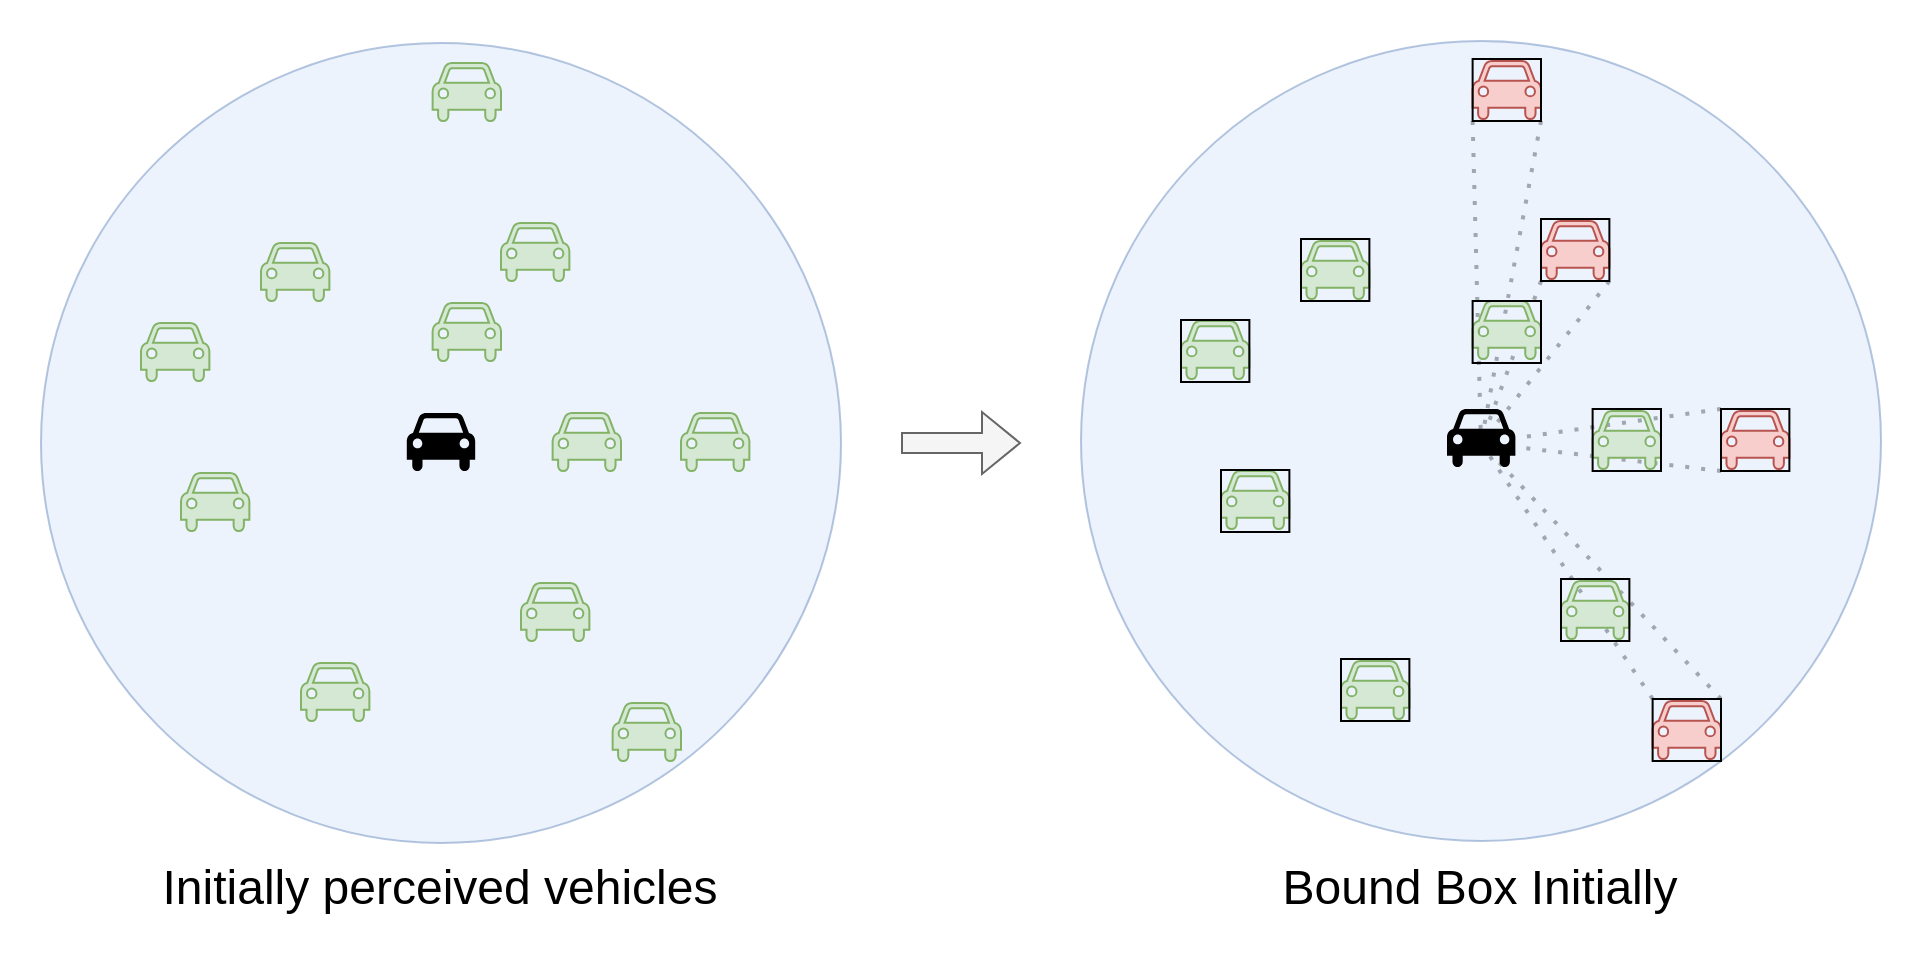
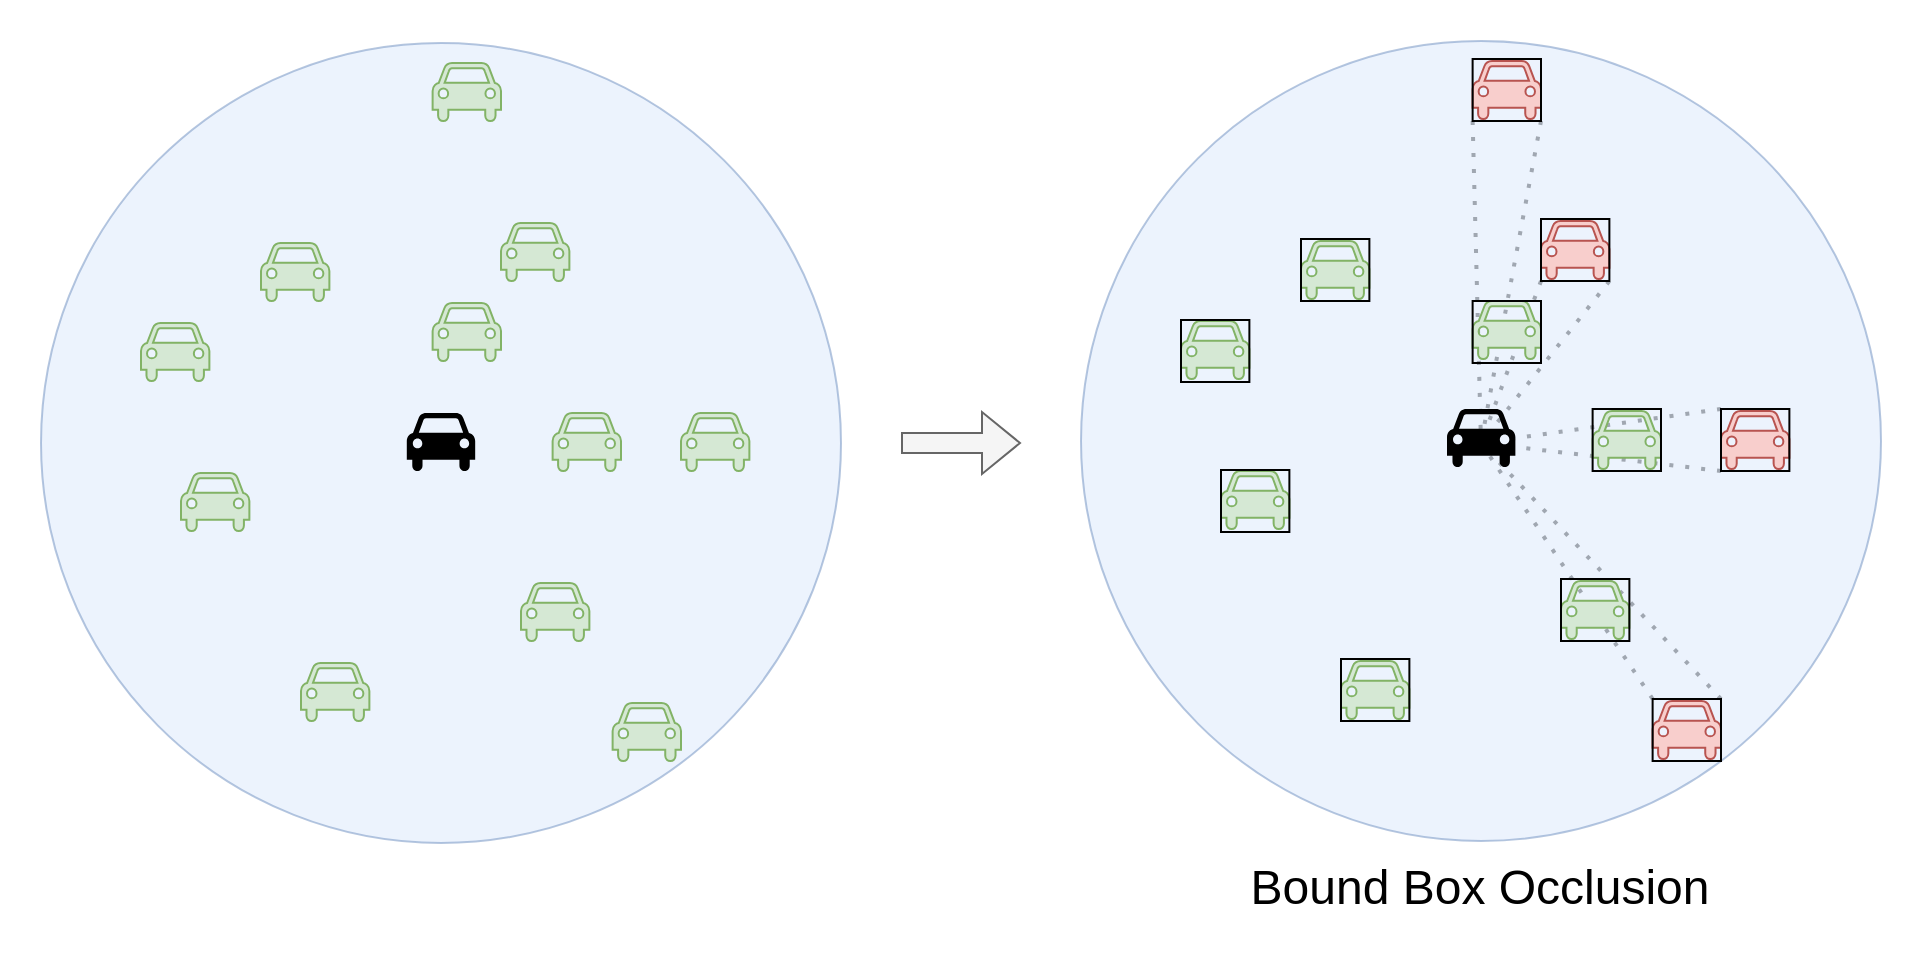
- <mxCell id="38" value="&lt;font style=&quot;font-size: 24px;&quot;&gt;Bound Box Initially&lt;/font&gt;" style="text;html=1;strokeColor=none;fillColor=none;align=center;verticalAlign=bottom;whiteSpace=wrap;rounded=0;fontSize=24;" parent="1" vertex="1"><mxGeometry x="580" y="431" width="320" height="30" as="geometry" /></mxCell>
+ <mxCell id="38" value="&lt;font style=&quot;font-size: 24px;&quot;&gt;Bound Box Occlusion&lt;/font&gt;" style="text;html=1;strokeColor=none;fillColor=none;align=center;verticalAlign=bottom;whiteSpace=wrap;rounded=0;fontSize=24;" parent="1" vertex="1"><mxGeometry x="580" y="431" width="320" height="30" as="geometry" /></mxCell>
- <mxCell id="37" value="&lt;font style=&quot;font-size: 24px;&quot;&gt;Initially perceived vehicles&lt;/font&gt;" style="text;html=1;strokeColor=none;fillColor=none;align=center;verticalAlign=bottom;whiteSpace=wrap;rounded=0;fontSize=24;" parent="1" vertex="1"><mxGeometry x="60" y="431" width="320" height="30" as="geometry" /></mxCell>
